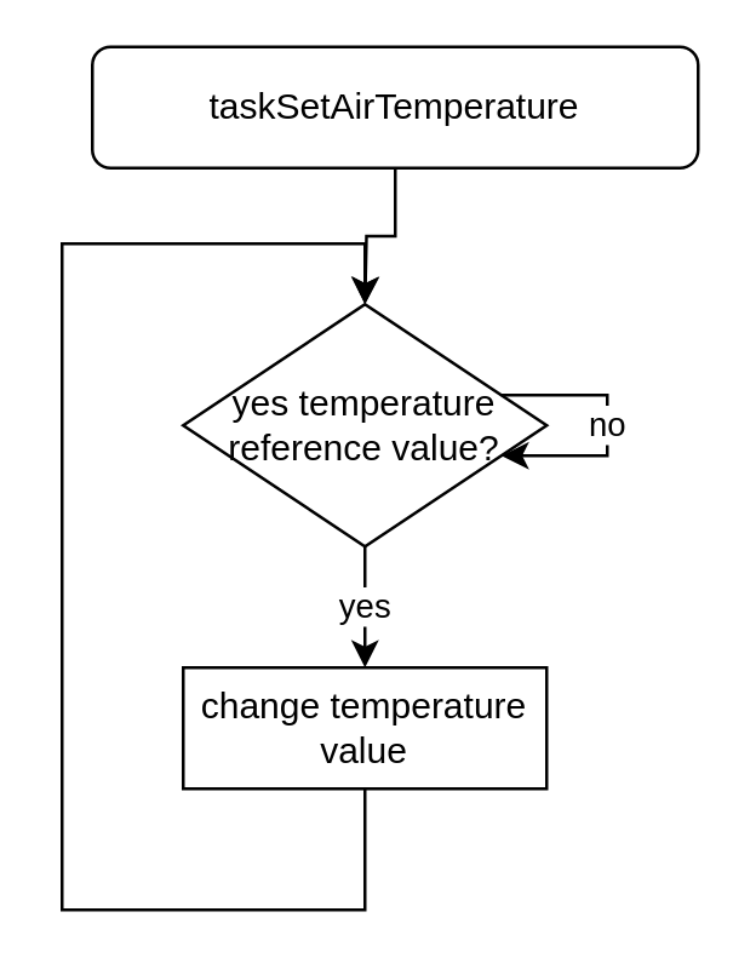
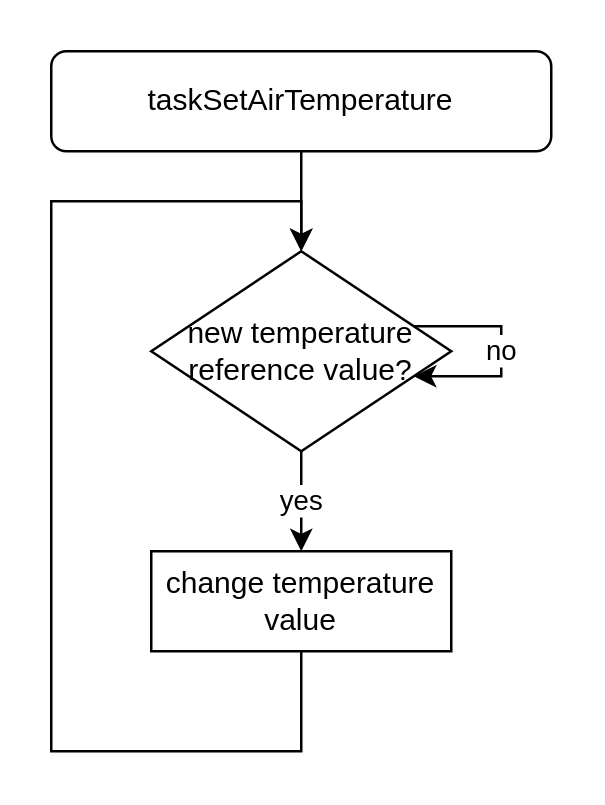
- <mxCell id="3" value="taskSetAirTemperature" style="rounded=1;whiteSpace=wrap;html=1;" parent="1" vertex="1"><mxGeometry x="30" y="15" width="200" height="40" as="geometry" /></mxCell>
+ <mxCell id="3" value="taskSetAirTemperature" style="rounded=1;whiteSpace=wrap;html=1;" parent="1" vertex="1"><mxGeometry x="20" y="20" width="200" height="40" as="geometry" /></mxCell>
- <mxCell id="7" value="yes temperature reference value?" style="rhombus;whiteSpace=wrap;html=1;" vertex="1" parent="1"><mxGeometry x="60" y="100" width="120" height="80" as="geometry" /></mxCell>
+ <mxCell id="7" value="new temperature reference value?" style="rhombus;whiteSpace=wrap;html=1;" vertex="1" parent="1"><mxGeometry x="60" y="100" width="120" height="80" as="geometry" /></mxCell>
